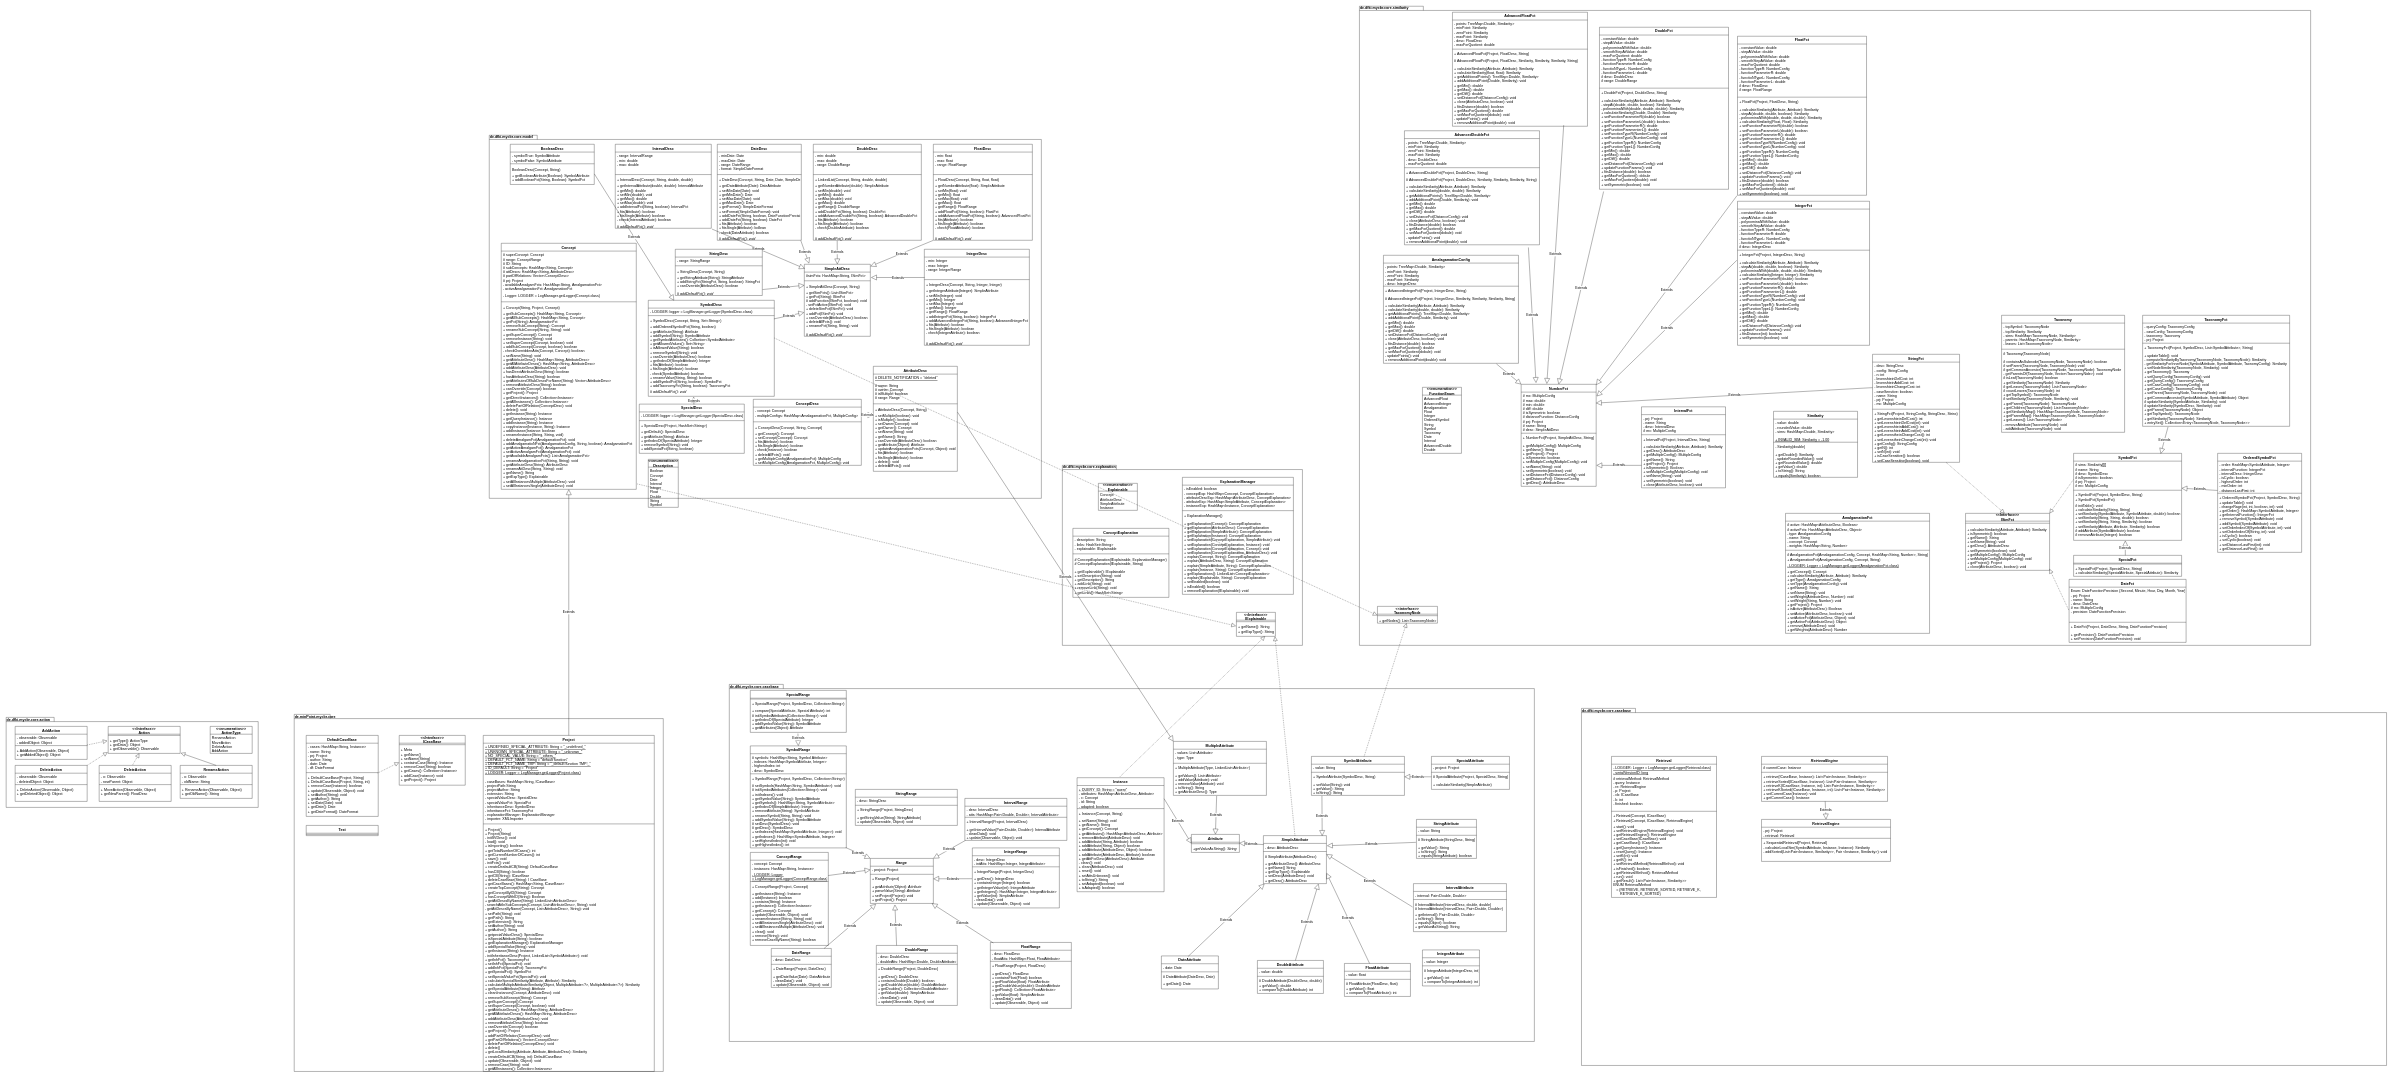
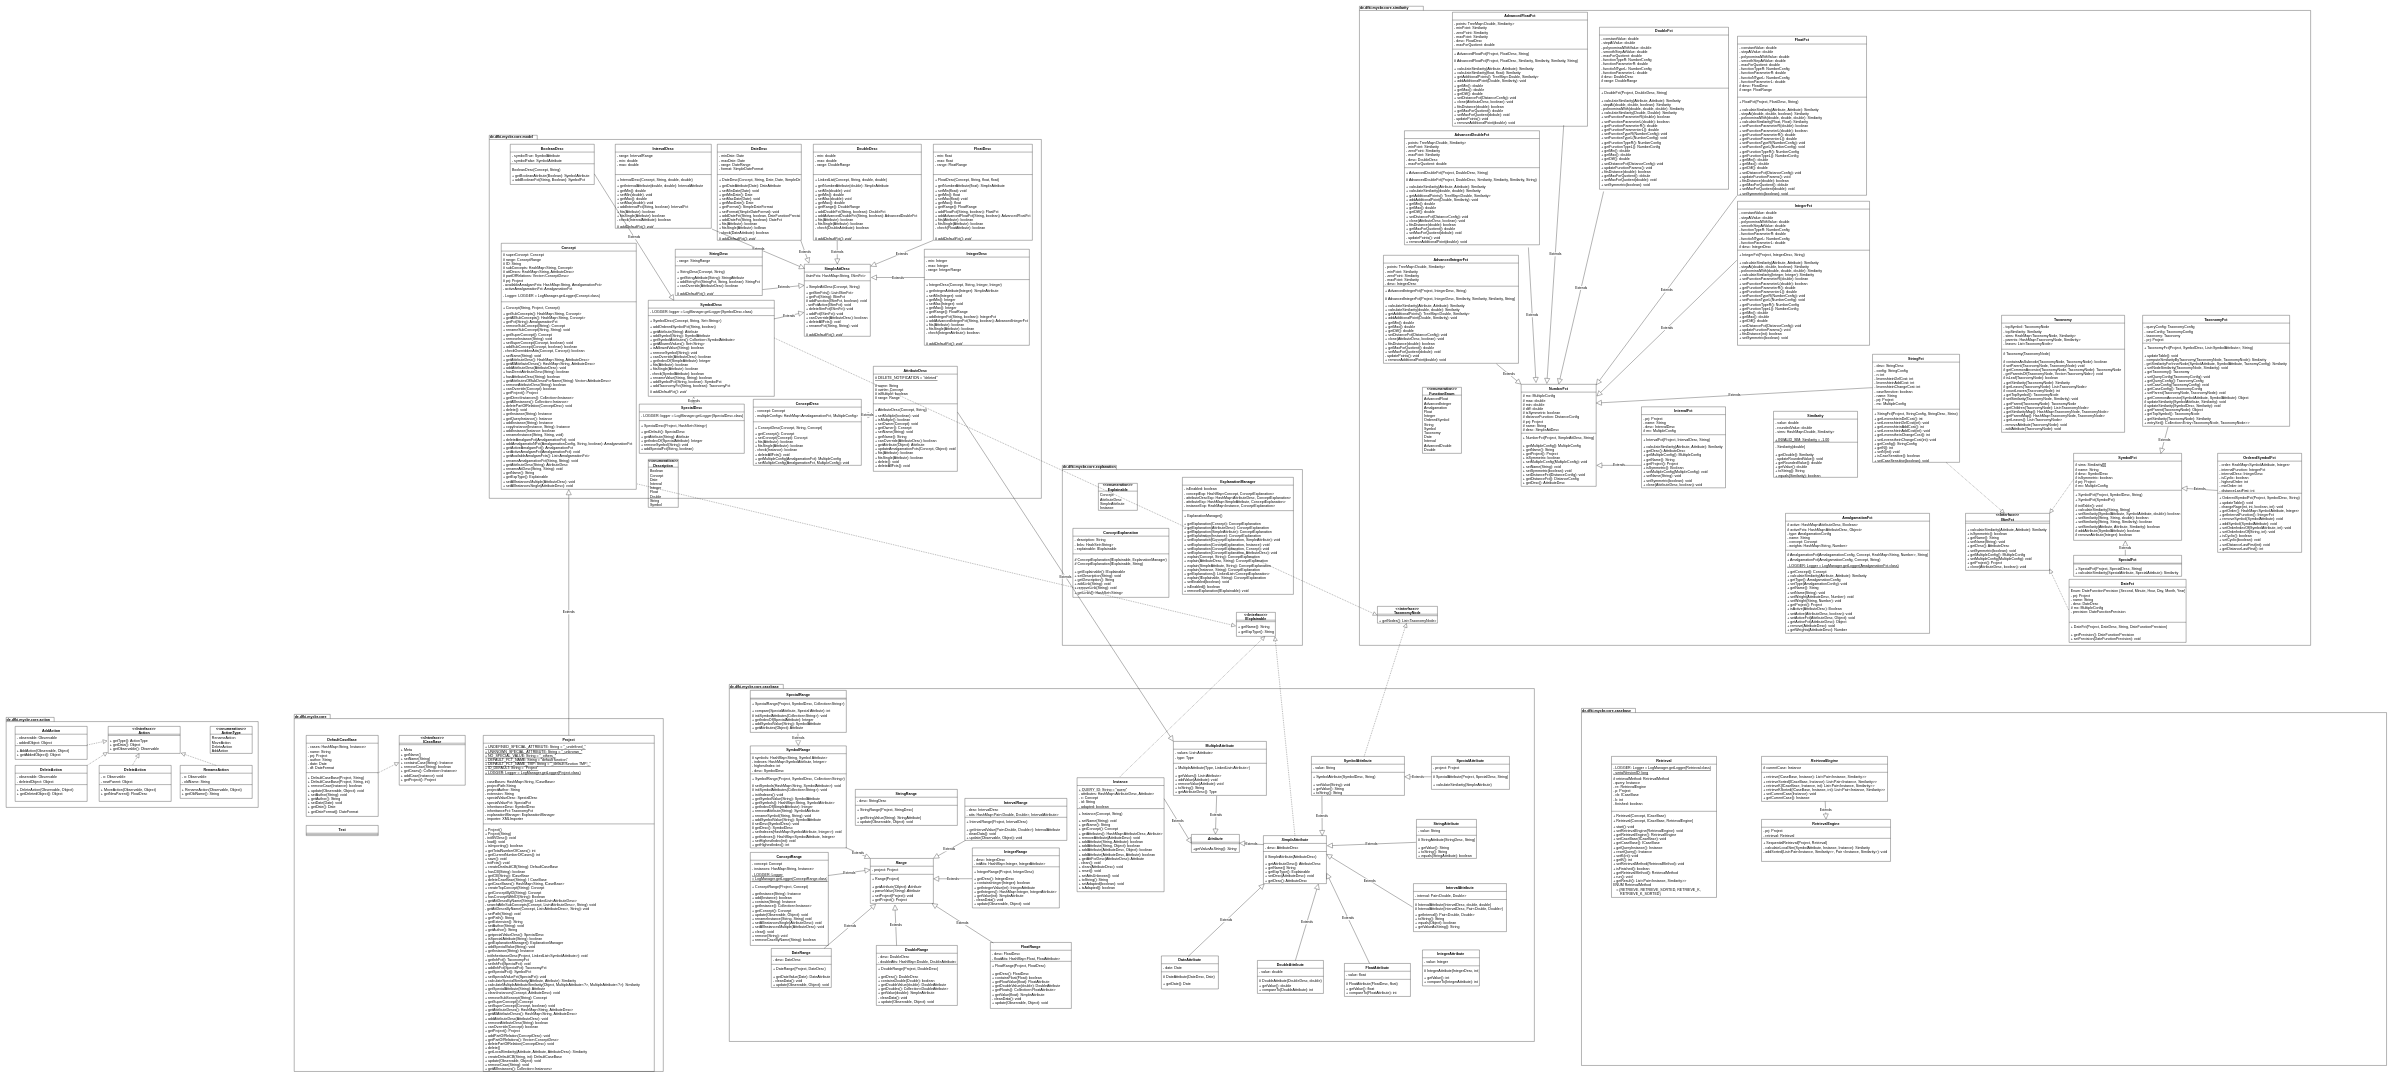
- <mxCell id="306" value="AmalagamationConfig" style="swimlane;fontStyle=1;align=center;verticalAlign=top;childLayout=stackLayout;horizontal=1;startSize=26;horizontalStack=0;resizeParent=1;resizeParentMax=0;resizeLast=0;collapsible=1;marginBottom=0;" vertex="1" parent="1"><mxGeometry x="4610" y="850" width="450" height="360" as="geometry" /></mxCell>
+ <mxCell id="306" value="AdvancedIntegerFct" style="swimlane;fontStyle=1;align=center;verticalAlign=top;childLayout=stackLayout;horizontal=1;startSize=26;horizontalStack=0;resizeParent=1;resizeParentMax=0;resizeLast=0;collapsible=1;marginBottom=0;" vertex="1" parent="1"><mxGeometry x="4610" y="850" width="450" height="360" as="geometry" /></mxCell>
- <mxCell id="3" value="de.minPoint.mycbr.core" style="shape=folder;fontStyle=1;spacingTop=-7;tabWidth=120;tabHeight=14;tabPosition=left;html=1;verticalAlign=top;align=left;horizontal=1;labelPosition=center;verticalLabelPosition=middle;" vertex="1" parent="1"><mxGeometry x="980" y="2380" width="1230" height="1190" as="geometry" /></mxCell>
+ <mxCell id="3" value="de.dfki.mycbr.core" style="shape=folder;fontStyle=1;spacingTop=-7;tabWidth=120;tabHeight=14;tabPosition=left;html=1;verticalAlign=top;align=left;horizontal=1;labelPosition=center;verticalLabelPosition=middle;" vertex="1" parent="1"><mxGeometry x="980" y="2380" width="1230" height="1190" as="geometry" /></mxCell>
- <mxCell id="44" value="" style="endArrow=block;dashed=0;endFill=0;endSize=12;html=1;entryX=1.009;entryY=0.979;entryDx=0;entryDy=0;entryPerimeter=0;exitX=0.5;exitY=0;exitDx=0;exitDy=0;" edge="1" parent="1" source="37" target="22"><mxGeometry width="160" relative="1" as="geometry"><mxPoint x="459.85" y="2560" as="sourcePoint" /><mxPoint x="459.76" y="2523.808" as="targetPoint" /></mxGeometry></mxCell>
+ <mxCell id="44" value="" style="endArrow=block;dashed=1;endFill=0;endSize=12;html=1;entryX=1.009;entryY=0.979;entryDx=0;entryDy=0;entryPerimeter=0;exitX=0.5;exitY=0;exitDx=0;exitDy=0;" edge="1" parent="1" source="37" target="22"><mxGeometry width="160" relative="1" as="geometry"><mxPoint x="459.85" y="2560" as="sourcePoint" /><mxPoint x="459.76" y="2523.808" as="targetPoint" /></mxGeometry></mxCell>
